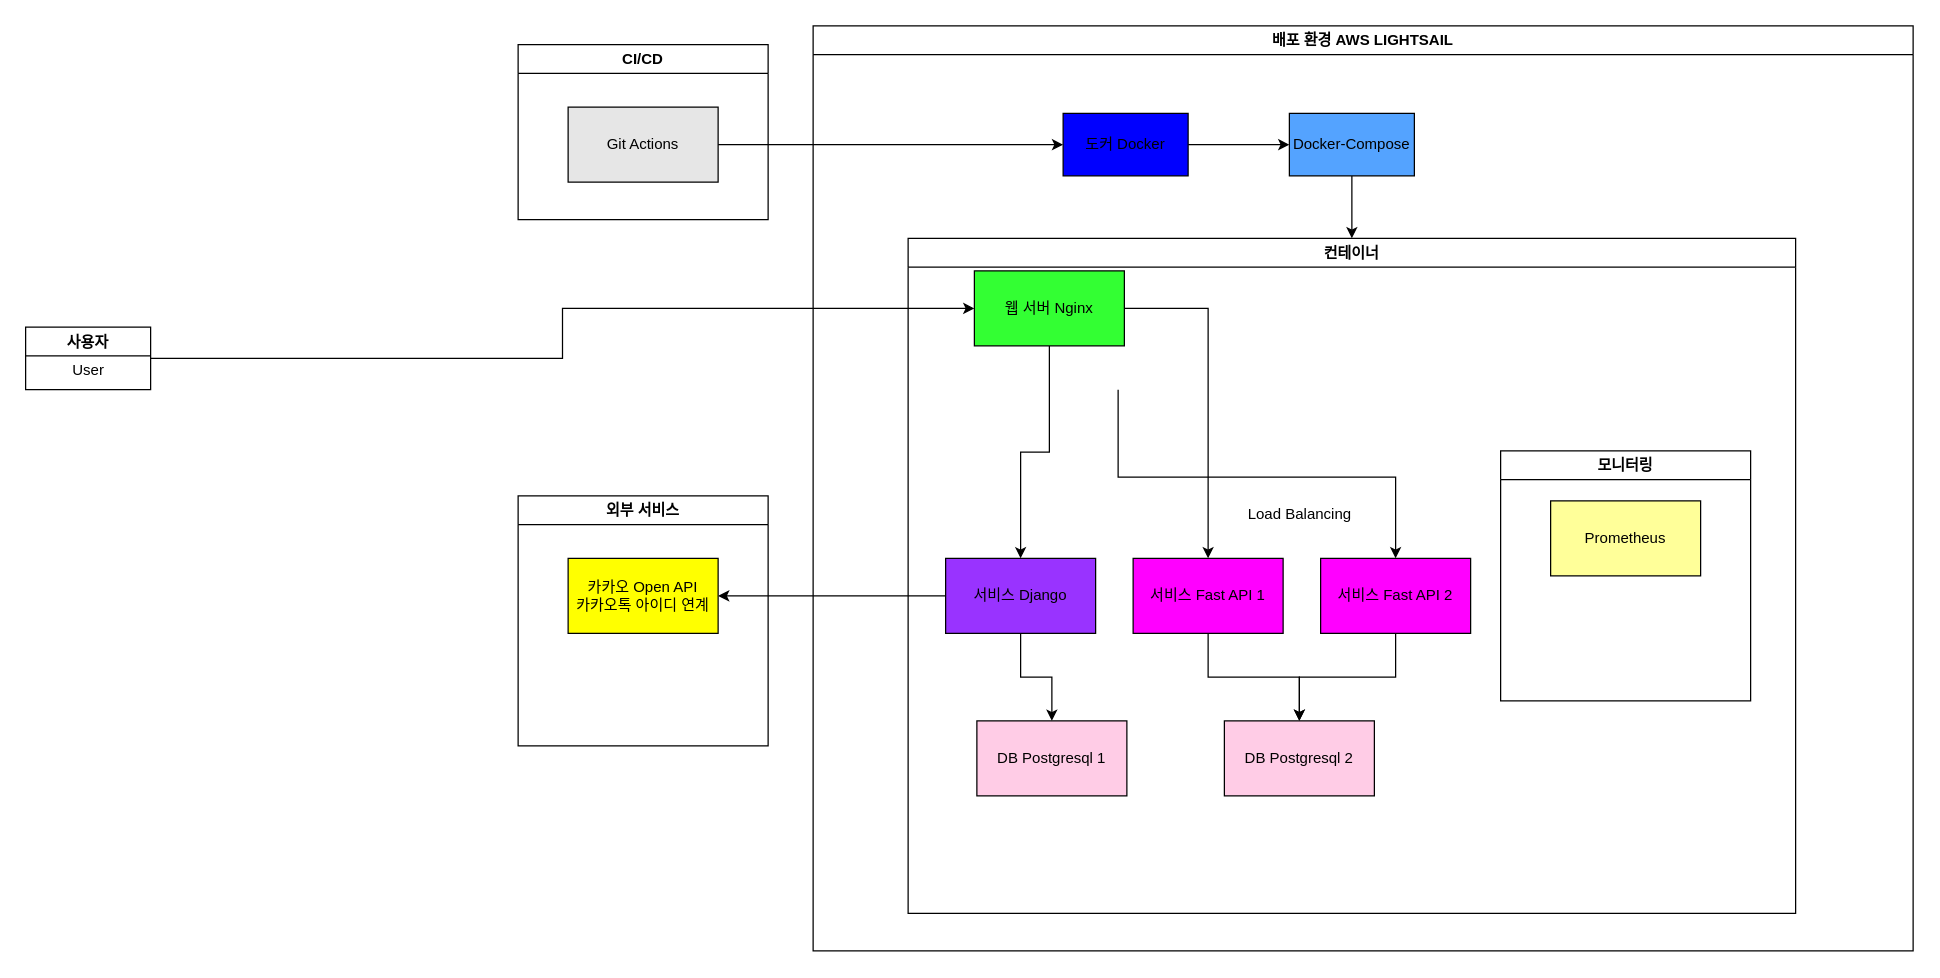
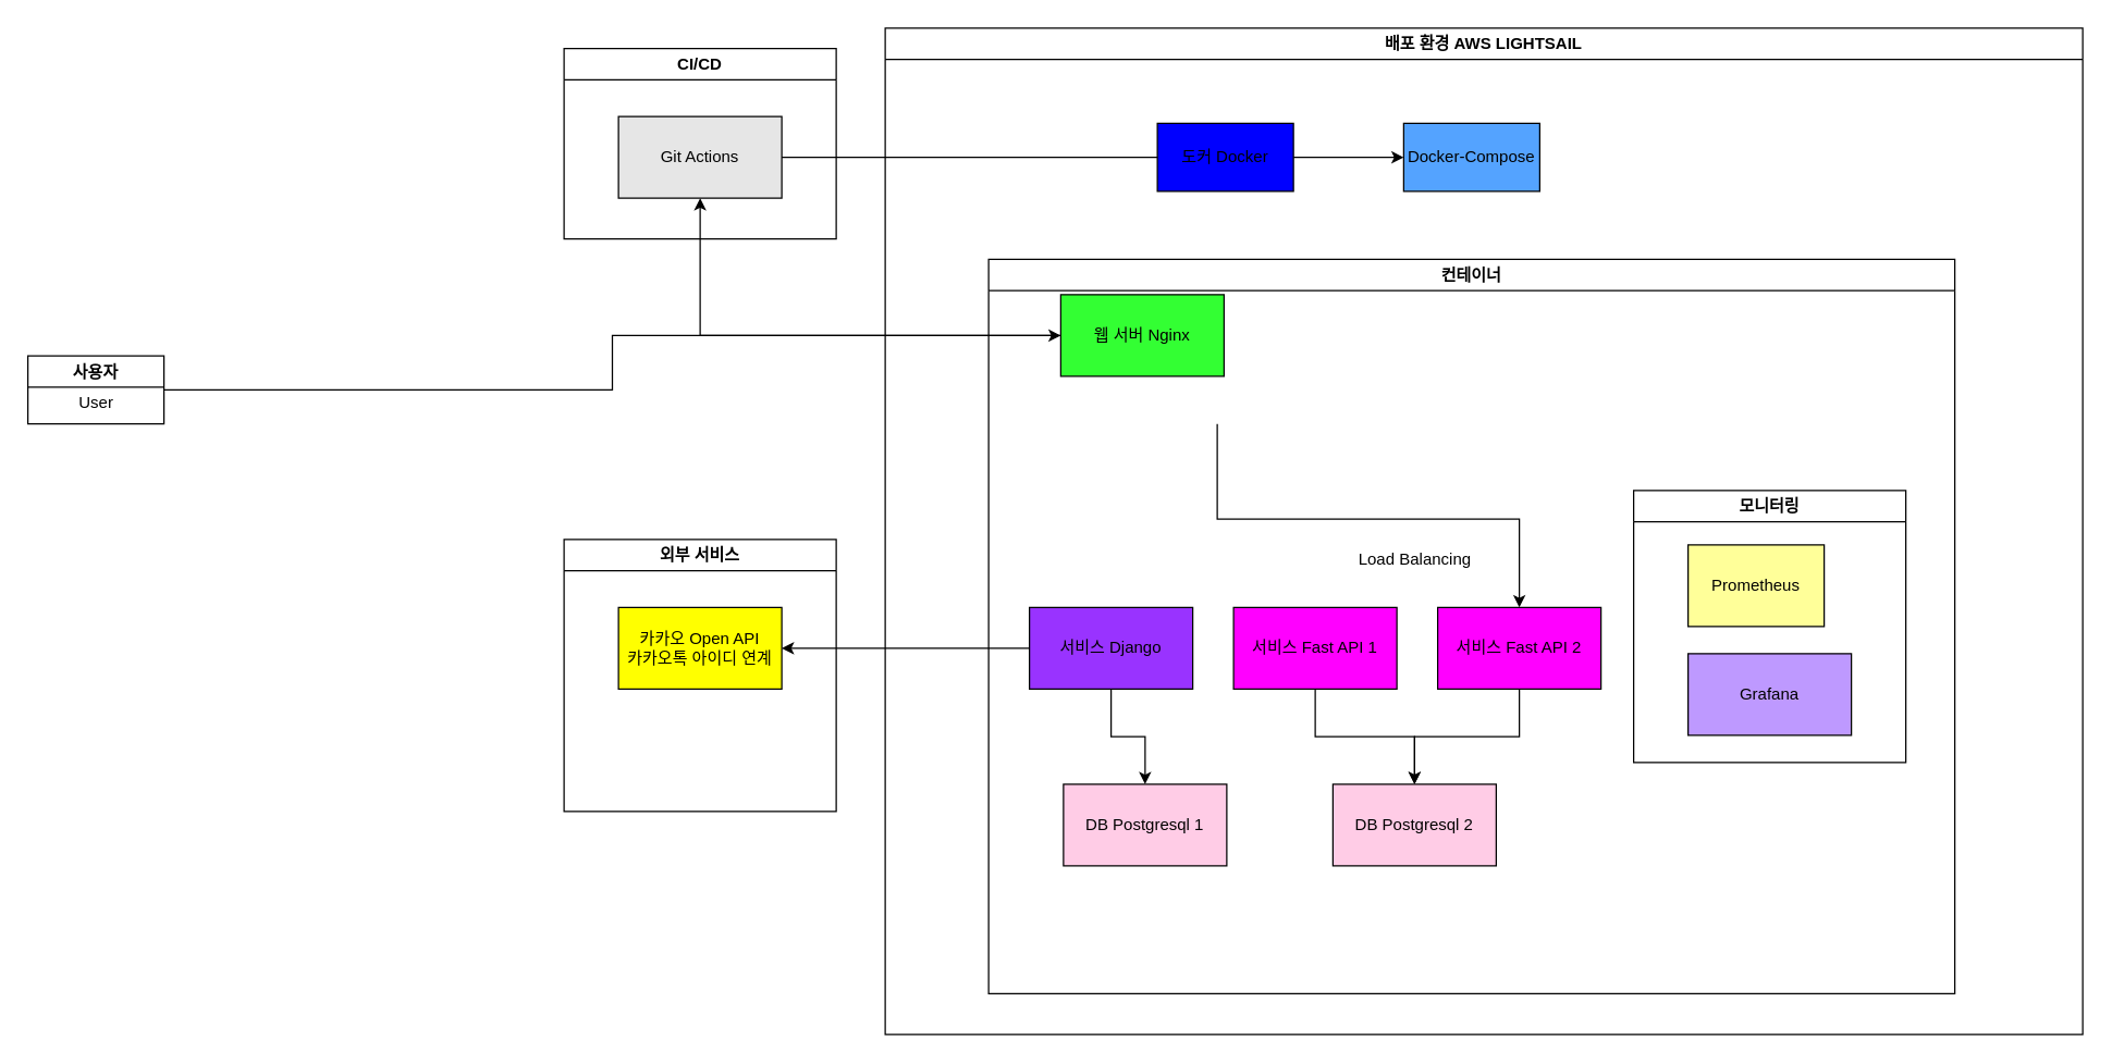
- <mxCell id="29" style="edgeStyle=orthogonalEdgeStyle;rounded=0;orthogonalLoop=1;jettySize=auto;html=1;entryX=0;entryY=0.5;entryDx=0;entryDy=0;" edge="1" parent="1" source="28" target="21"><mxGeometry relative="1" as="geometry" /></mxCell>
+ <mxCell id="29" style="edgeStyle=orthogonalEdgeStyle;rounded=0;orthogonalLoop=1;jettySize=auto;html=1;entryX=0;entryY=0.5;entryDx=0;entryDy=0;endArrow=none;" edge="1" parent="1" source="28" target="21"><mxGeometry relative="1" as="geometry" /></mxCell>
- <mxCell id="22" style="edgeStyle=orthogonalEdgeStyle;rounded=0;orthogonalLoop=1;jettySize=auto;html=1;" edge="1" parent="2" source="23" target="3"><mxGeometry relative="1" as="geometry" /></mxCell>
- <mxCell id="5" style="edgeStyle=orthogonalEdgeStyle;rounded=0;orthogonalLoop=1;jettySize=auto;html=1;entryX=0.5;entryY=0;entryDx=0;entryDy=0;" edge="1" parent="3" source="7" target="11"><mxGeometry relative="1" as="geometry" /></mxCell>
+ <mxCell id="5" style="edgeStyle=orthogonalEdgeStyle;rounded=0;orthogonalLoop=1;jettySize=auto;html=1;" edge="1" parent="3" source="7" target="28"><mxGeometry relative="1" as="geometry" /></mxCell>
- <mxCell id="4" style="edgeStyle=orthogonalEdgeStyle;rounded=0;orthogonalLoop=1;jettySize=auto;html=1;" edge="1" parent="3" source="7" target="9"><mxGeometry relative="1" as="geometry" /></mxCell>
- <mxCell id="18" value="Prometheus" style="rounded=0;whiteSpace=wrap;html=1;fillColor=light-dark(#FFFF99,var(--ge-dark-color, #121212));" vertex="1" parent="17"><mxGeometry x="40" y="40" width="120" height="60" as="geometry" /></mxCell>
+ <mxCell id="18" value="Prometheus" style="rounded=0;whiteSpace=wrap;html=1;fillColor=light-dark(#FFFF99,var(--ge-dark-color, #121212));" vertex="1" parent="17"><mxGeometry x="40" y="40" width="100" height="60" as="geometry" /></mxCell>
+ <mxCell id="19" value="Grafana" style="rounded=0;whiteSpace=wrap;html=1;fillColor=light-dark(#BE99FF,var(--ge-dark-color, #121212));" vertex="1" parent="17"><mxGeometry x="40" y="120" width="120" height="60" as="geometry" /></mxCell>
